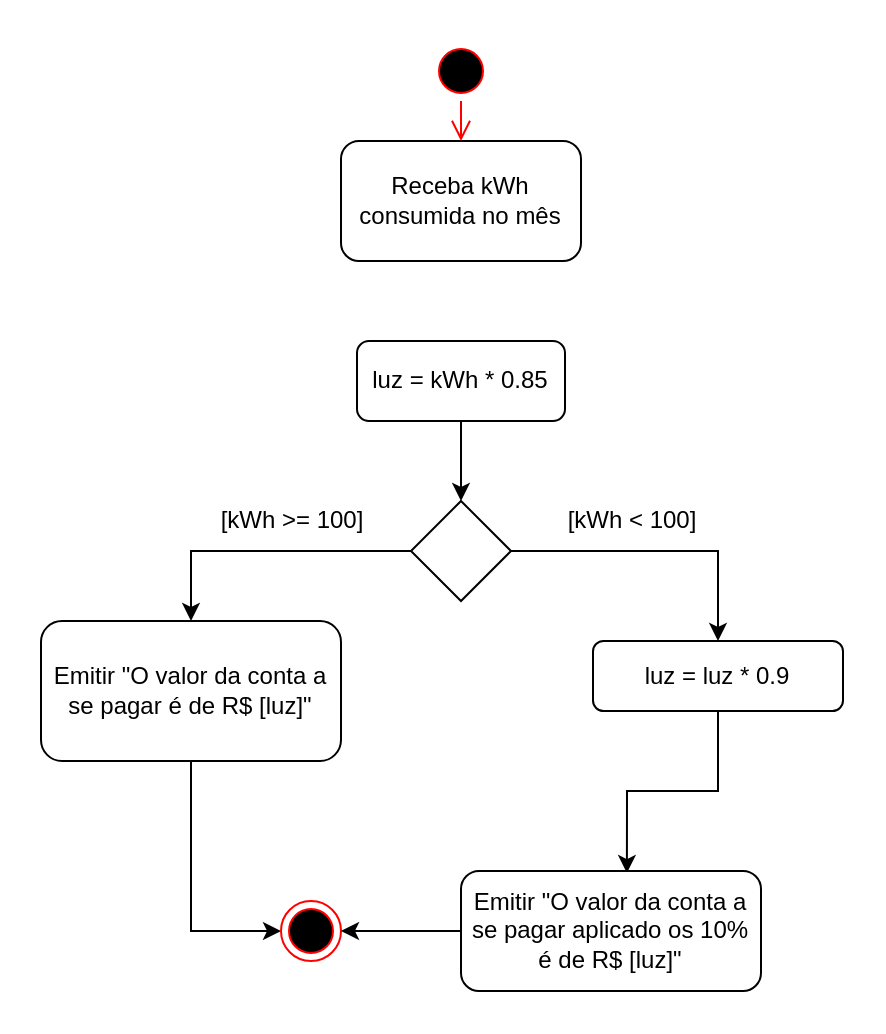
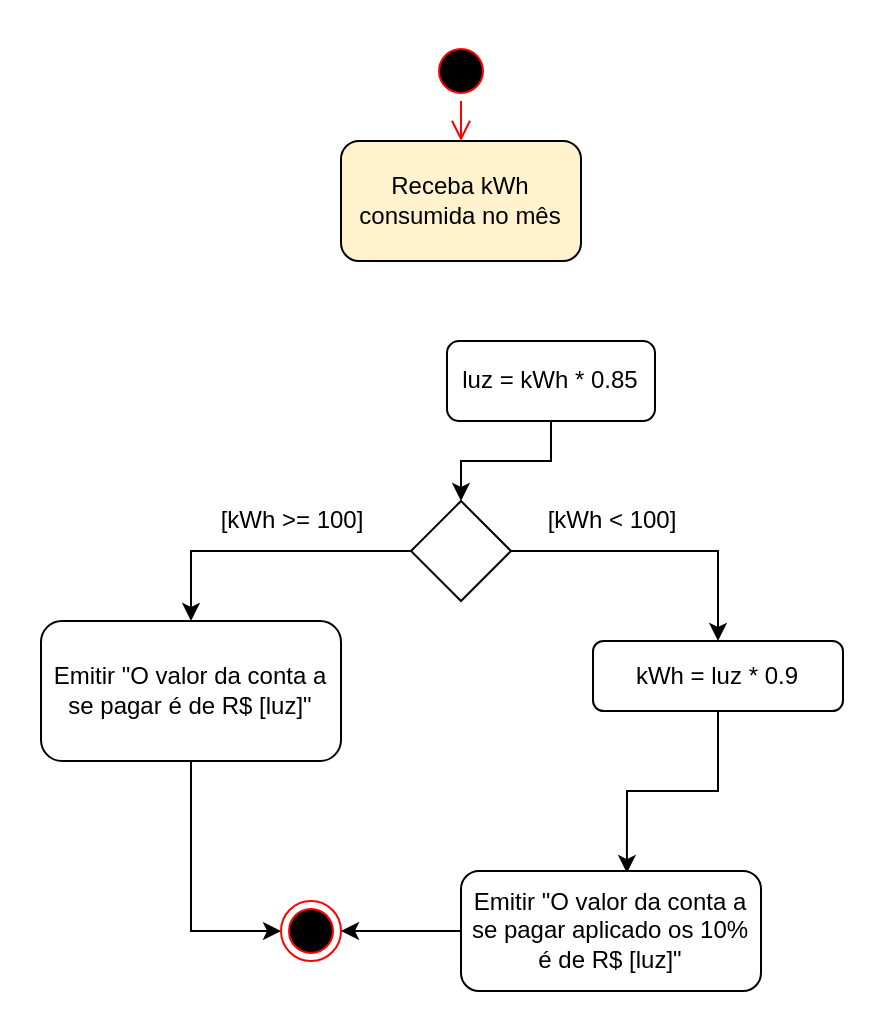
- <mxCell id="2" value="Receba kWh consumida no mês" style="rounded=1;whiteSpace=wrap;html=1;" vertex="1" parent="1"><mxGeometry x="170" y="70" width="120" height="60" as="geometry" /></mxCell>
+ <mxCell id="2" value="Receba kWh consumida no mês" style="rounded=1;whiteSpace=wrap;html=1;fillColor=#fff2cc;" vertex="1" parent="1"><mxGeometry x="170" y="70" width="120" height="60" as="geometry" /></mxCell>
- <mxCell id="10" value="luz = kWh * 0.85" style="rounded=1;whiteSpace=wrap;html=1;" vertex="1" parent="1"><mxGeometry x="178" y="170" width="104" height="40" as="geometry" /></mxCell>
+ <mxCell id="10" value="luz = kWh * 0.85" style="rounded=1;whiteSpace=wrap;html=1;" vertex="1" parent="1"><mxGeometry x="223" y="170" width="104" height="40" as="geometry" /></mxCell>
- <mxCell id="8" value="[kWh &amp;lt; 100]" style="text;html=1;strokeColor=none;fillColor=none;align=center;verticalAlign=middle;whiteSpace=wrap;rounded=0;" vertex="1" parent="1"><mxGeometry x="276" y="250" width="80" height="20" as="geometry" /></mxCell>
+ <mxCell id="8" value="[kWh &amp;lt; 100]" style="text;html=1;strokeColor=none;fillColor=none;align=center;verticalAlign=middle;whiteSpace=wrap;rounded=0;" vertex="1" parent="1"><mxGeometry x="266" y="250" width="80" height="20" as="geometry" /></mxCell>
- <mxCell id="12" value="luz = luz * 0.9" style="rounded=1;whiteSpace=wrap;html=1;direction=south;" vertex="1" parent="1"><mxGeometry x="296" y="320" width="125" height="35" as="geometry" /></mxCell>
+ <mxCell id="12" value="kWh = luz * 0.9" style="rounded=1;whiteSpace=wrap;html=1;direction=south;" vertex="1" parent="1"><mxGeometry x="296" y="320" width="125" height="35" as="geometry" /></mxCell>
